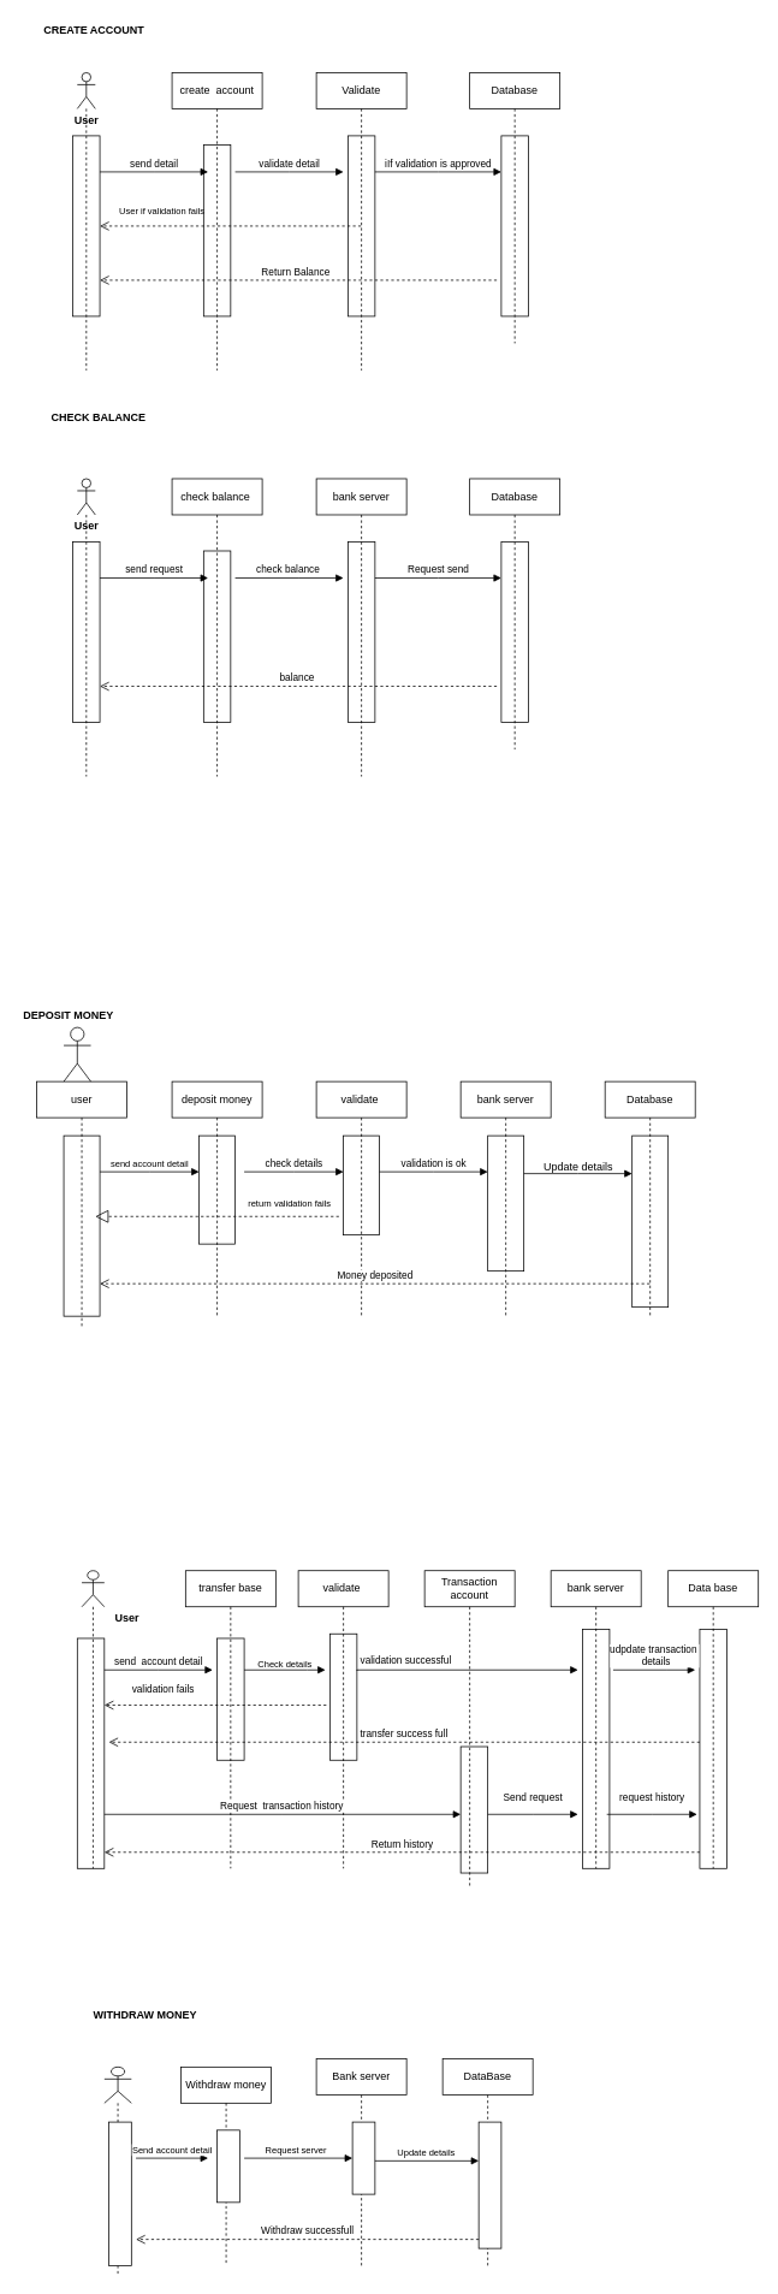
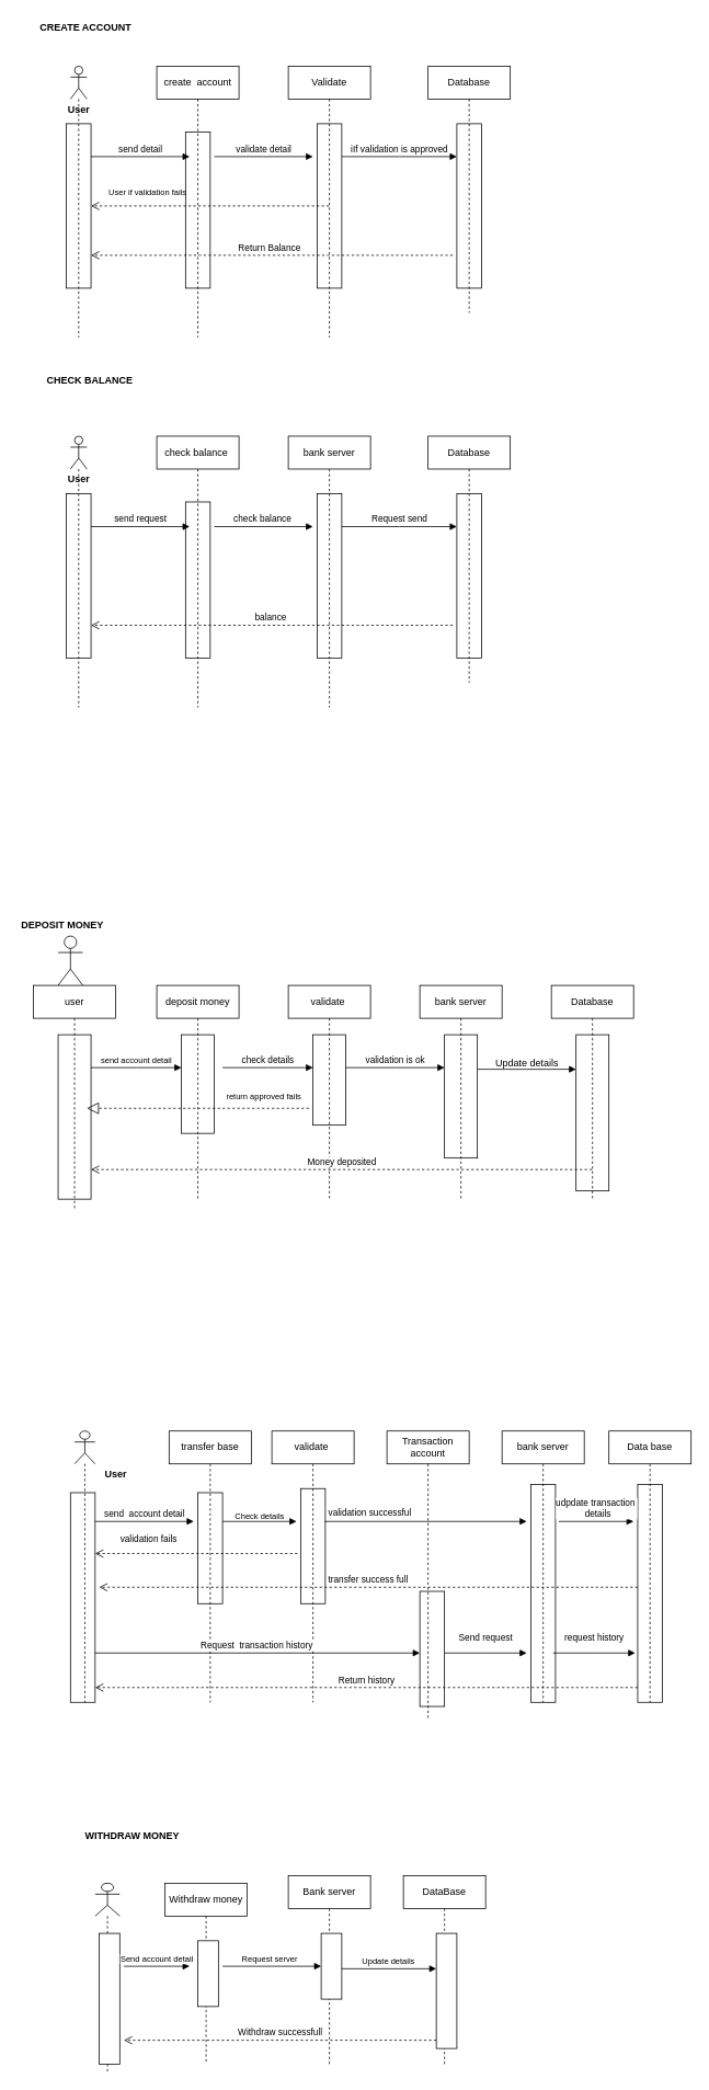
- <mxCell id="43" value="&lt;font style=&quot;font-size: 10px;&quot;&gt;&lt;span style=&quot;font-weight: normal;&quot;&gt;return validation&lt;/span&gt; &lt;span style=&quot;font-weight: normal;&quot;&gt;fails&lt;/span&gt;&lt;/font&gt;" style="text;align=center;fontStyle=1;verticalAlign=middle;spacingLeft=3;spacingRight=3;strokeColor=none;rotatable=0;points=[[0,0.5],[1,0.5]];portConstraint=eastwest;html=1;" vertex="1" parent="1"><mxGeometry x="280" y="1320" width="80" height="26" as="geometry" /></mxCell>
+ <mxCell id="43" value="&lt;font style=&quot;font-size: 10px;&quot;&gt;&lt;span style=&quot;font-weight: normal;&quot;&gt;return approved&lt;/span&gt; &lt;span style=&quot;font-weight: normal;&quot;&gt;fails&lt;/span&gt;&lt;/font&gt;" style="text;align=center;fontStyle=1;verticalAlign=middle;spacingLeft=3;spacingRight=3;strokeColor=none;rotatable=0;points=[[0,0.5],[1,0.5]];portConstraint=eastwest;html=1;" vertex="1" parent="1"><mxGeometry x="280" y="1320" width="80" height="26" as="geometry" /></mxCell>
